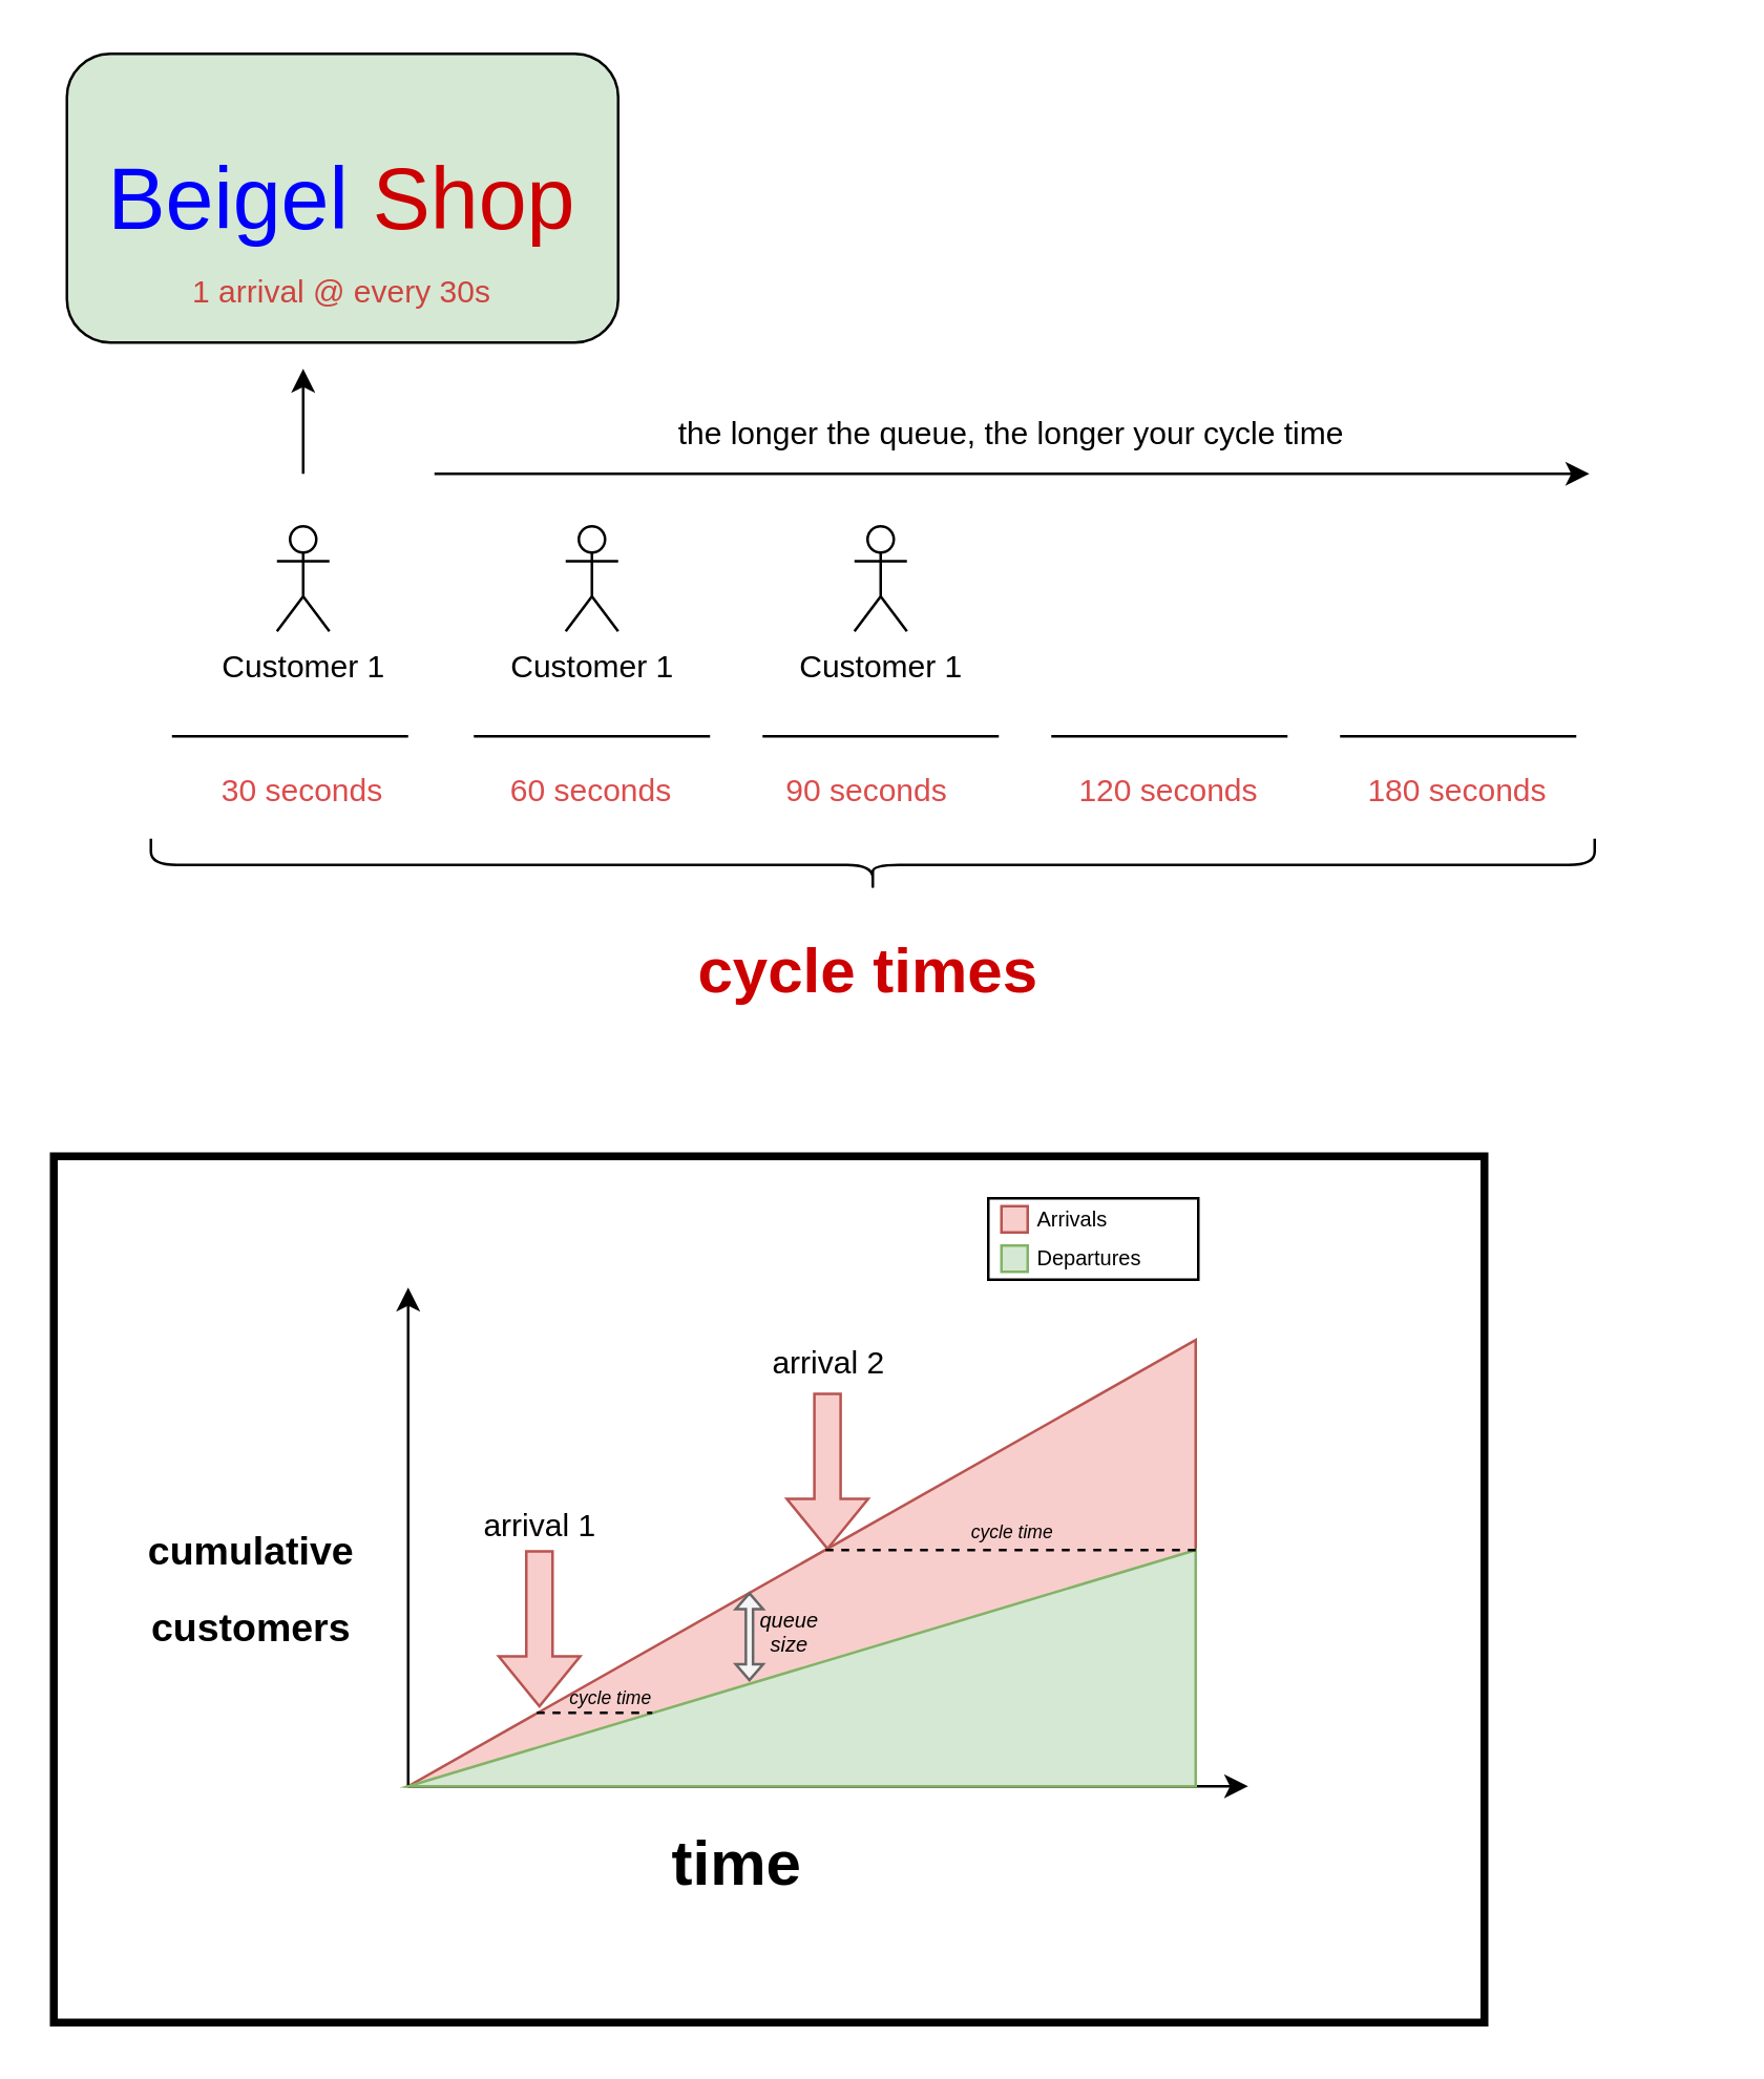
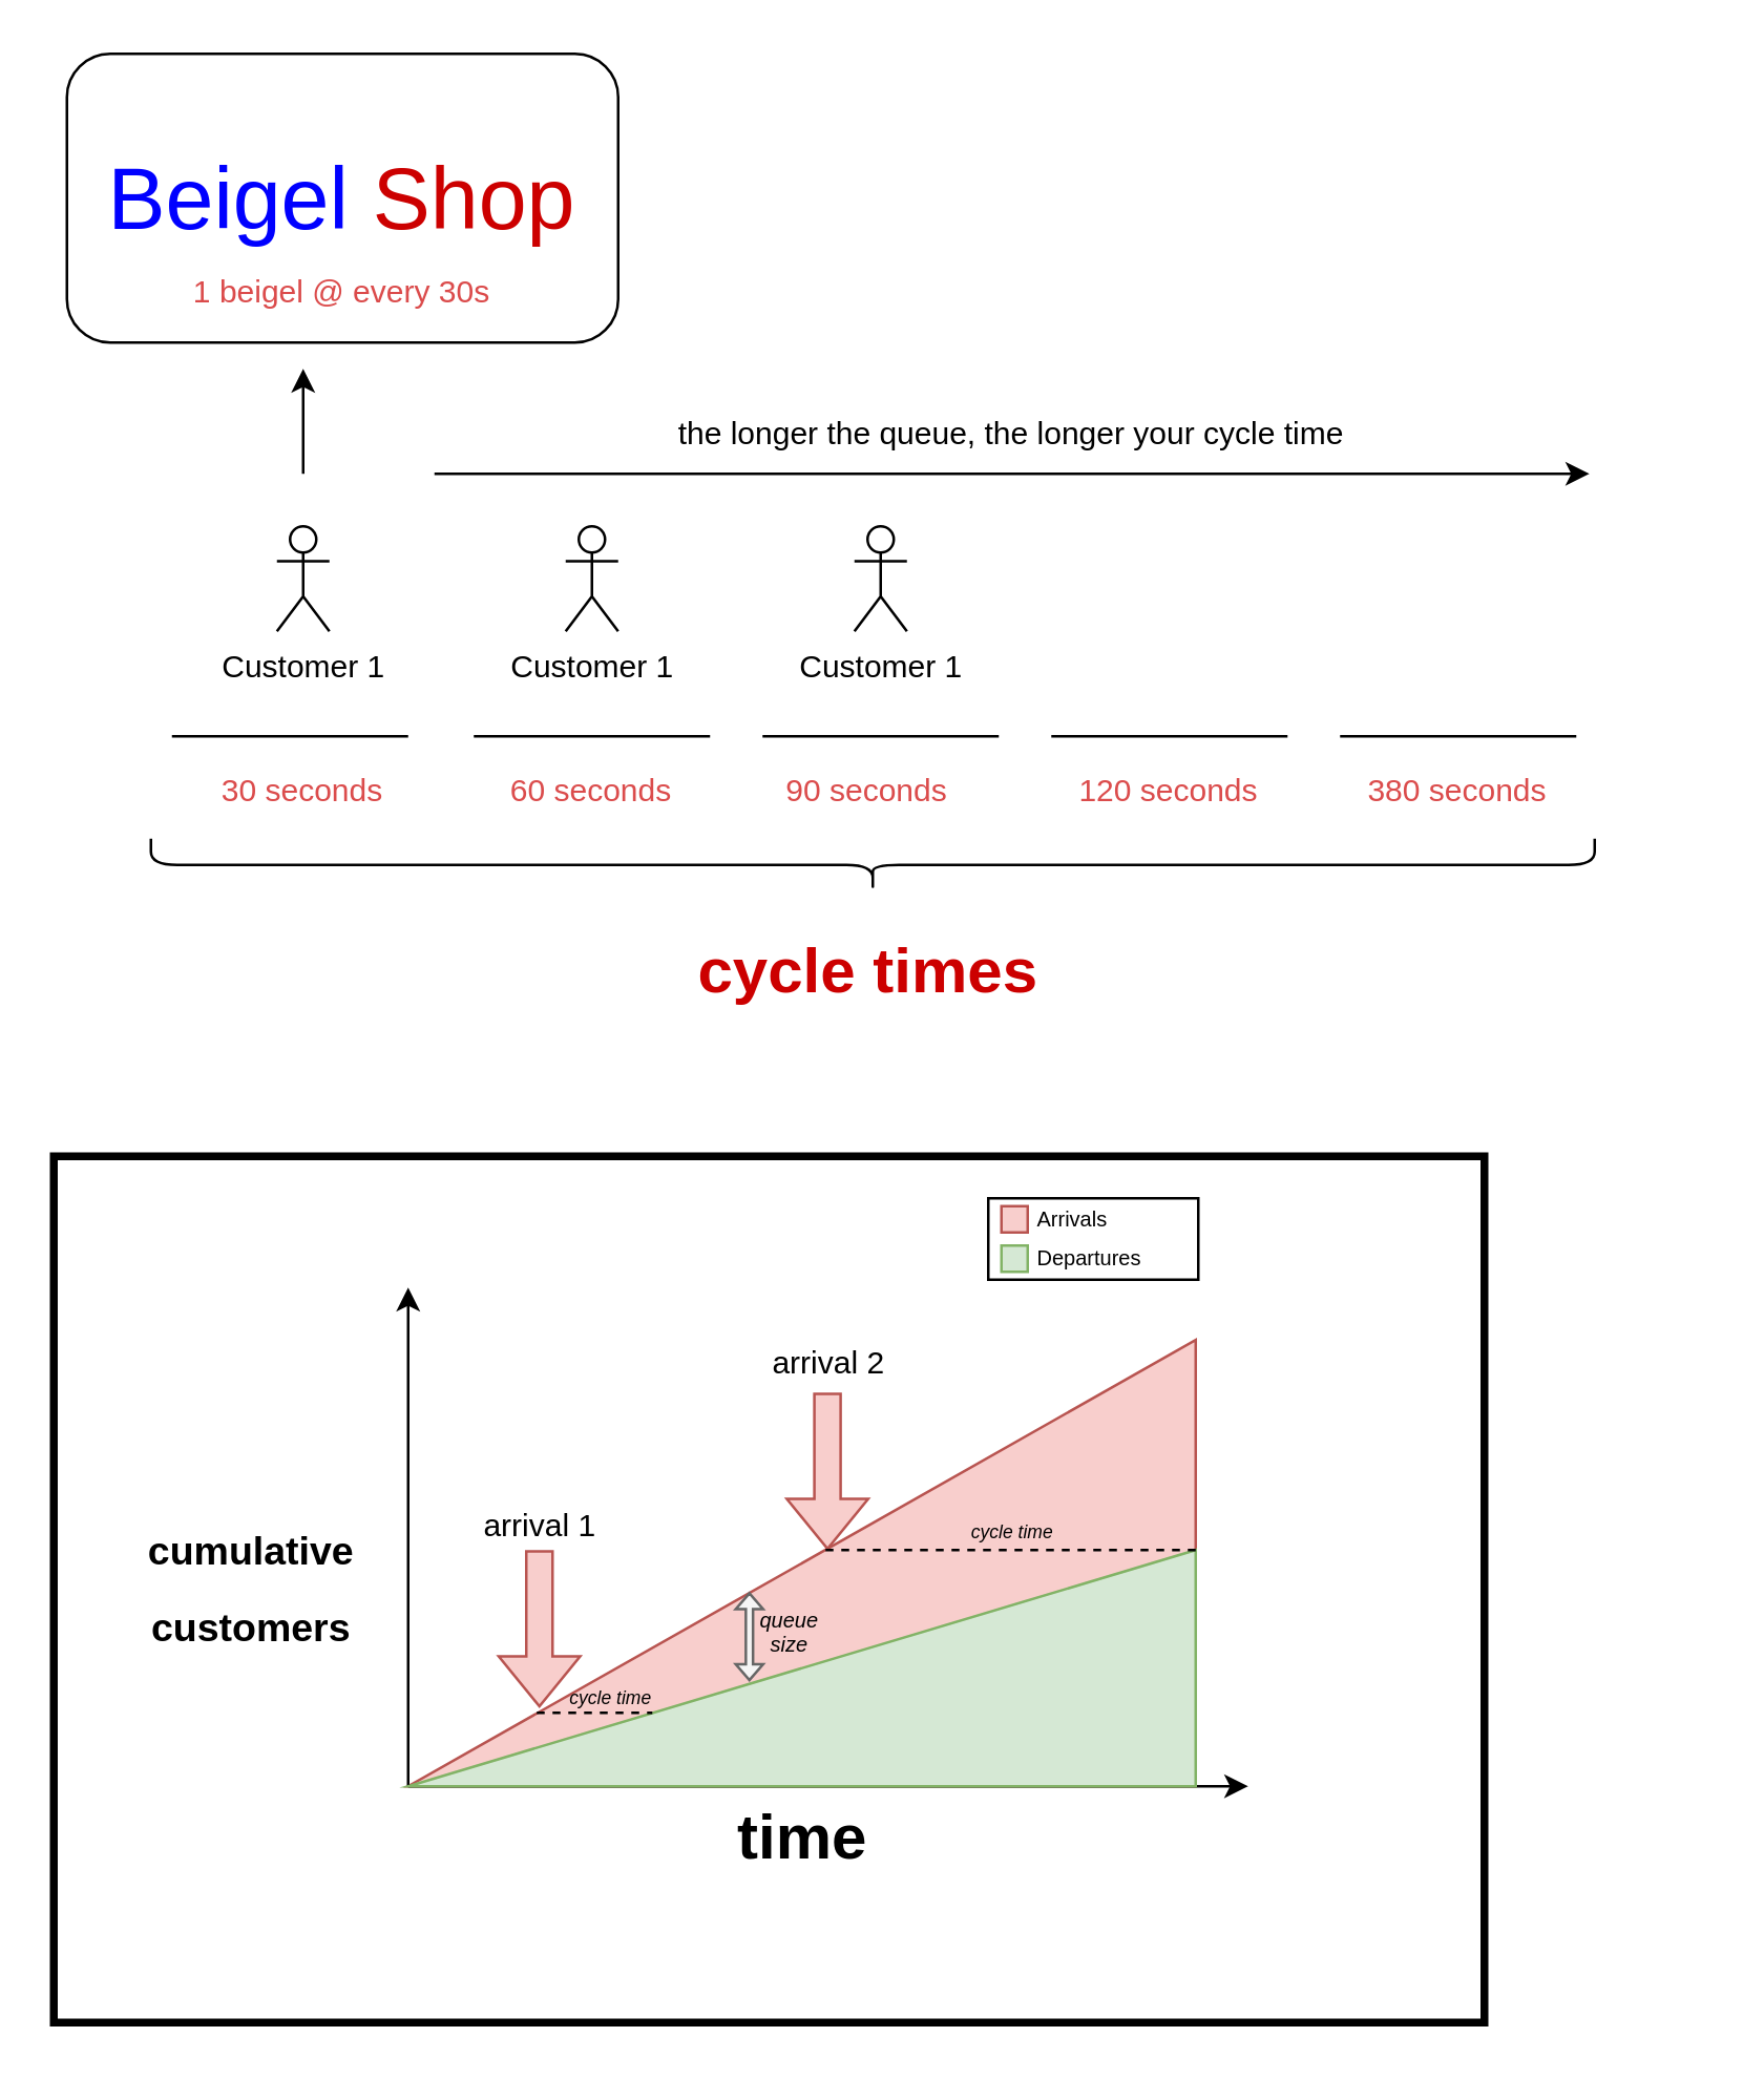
- <mxCell id="7" value="&lt;font style=&quot;font-size: 33px;&quot;&gt;&lt;font color=&quot;#0000ff&quot;&gt;Beigel&lt;/font&gt; &lt;font color=&quot;#cc0000&quot;&gt;Shop&lt;/font&gt;&lt;/font&gt;" style="rounded=1;whiteSpace=wrap;html=1;fillColor=#d5e8d4;" vertex="1" parent="1"><mxGeometry x="25" y="20" width="210" height="110" as="geometry" /></mxCell>
+ <mxCell id="7" value="&lt;font style=&quot;font-size: 33px;&quot;&gt;&lt;font color=&quot;#0000ff&quot;&gt;Beigel&lt;/font&gt; &lt;font color=&quot;#cc0000&quot;&gt;Shop&lt;/font&gt;&lt;/font&gt;" style="rounded=1;whiteSpace=wrap;html=1;" vertex="1" parent="1"><mxGeometry x="25" y="20" width="210" height="110" as="geometry" /></mxCell>
- <mxCell id="19" value="1 arrival @ every 30s" style="text;strokeColor=none;fillColor=none;align=center;verticalAlign=middle;spacingLeft=4;spacingRight=4;overflow=hidden;points=[[0,0.5],[1,0.5]];portConstraint=eastwest;rotatable=0;fontSize=12;fontColor=#CC0000;textOpacity=70;" vertex="1" parent="1"><mxGeometry x="35" y="80" width="190" height="60" as="geometry" /></mxCell>
+ <mxCell id="19" value="1 beigel @ every 30s" style="text;strokeColor=none;fillColor=none;align=center;verticalAlign=middle;spacingLeft=4;spacingRight=4;overflow=hidden;points=[[0,0.5],[1,0.5]];portConstraint=eastwest;rotatable=0;fontSize=12;fontColor=#CC0000;textOpacity=70;" vertex="1" parent="1"><mxGeometry x="35" y="80" width="190" height="60" as="geometry" /></mxCell>
- <mxCell id="18" value="180 seconds" style="text;strokeColor=none;fillColor=none;align=center;verticalAlign=middle;spacingLeft=4;spacingRight=4;overflow=hidden;points=[[0,0.5],[1,0.5]];portConstraint=eastwest;rotatable=0;fontSize=12;fontColor=#CC0000;textOpacity=70;" vertex="1" parent="1"><mxGeometry x="460" y="270" width="190" height="60" as="geometry" /></mxCell>
+ <mxCell id="18" value="380 seconds" style="text;strokeColor=none;fillColor=none;align=center;verticalAlign=middle;spacingLeft=4;spacingRight=4;overflow=hidden;points=[[0,0.5],[1,0.5]];portConstraint=eastwest;rotatable=0;fontSize=12;fontColor=#CC0000;textOpacity=70;" vertex="1" parent="1"><mxGeometry x="460" y="270" width="190" height="60" as="geometry" /></mxCell>
- <mxCell id="26" value="time" style="text;strokeColor=none;fillColor=none;html=1;fontSize=24;fontStyle=1;verticalAlign=middle;align=center;fontColor=#000000;" vertex="1" parent="1"><mxGeometry x="230" y="690" width="100" height="40" as="geometry" /></mxCell>
+ <mxCell id="26" value="time" style="text;strokeColor=none;fillColor=none;html=1;fontSize=24;fontStyle=1;verticalAlign=middle;align=center;fontColor=#000000;" vertex="1" parent="1"><mxGeometry x="255" y="680" width="100" height="40" as="geometry" /></mxCell>
